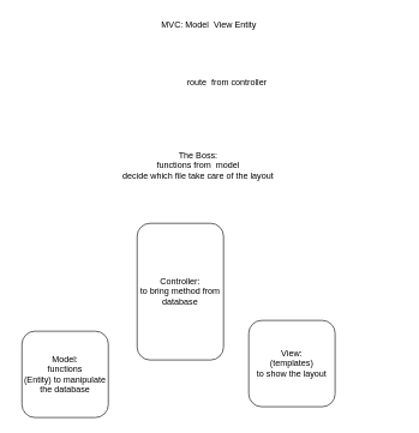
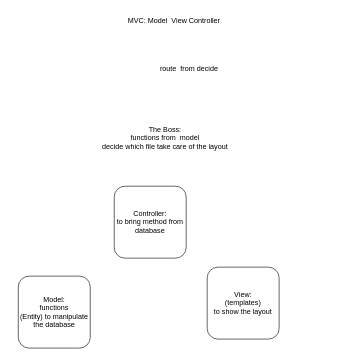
- <mxCell id="5" value="MVC: Model&amp;nbsp; View Entity" style="text;html=1;strokeColor=none;fillColor=none;align=center;verticalAlign=middle;whiteSpace=wrap;rounded=0;" vertex="1" parent="1"><mxGeometry x="20" y="20" width="540" height="30" as="geometry" /></mxCell>
+ <mxCell id="5" value="MVC: Model&amp;nbsp; View Controller" style="text;html=1;strokeColor=none;fillColor=none;align=center;verticalAlign=middle;whiteSpace=wrap;rounded=0;" vertex="1" parent="1"><mxGeometry x="20" y="20" width="540" height="30" as="geometry" /></mxCell>
- <mxCell id="7" value="route&amp;nbsp; from controller&lt;br&gt;" style="text;html=1;strokeColor=none;fillColor=none;align=center;verticalAlign=middle;whiteSpace=wrap;rounded=0;" vertex="1" parent="1"><mxGeometry x="100" y="100" width="430" height="30" as="geometry" /></mxCell>
+ <mxCell id="7" value="route&amp;nbsp; from decide&lt;br&gt;" style="text;html=1;strokeColor=none;fillColor=none;align=center;verticalAlign=middle;whiteSpace=wrap;rounded=0;" vertex="1" parent="1"><mxGeometry x="100" y="100" width="430" height="30" as="geometry" /></mxCell>
- <mxCell id="4" value="Controller:&lt;br&gt;to bring method from database" style="rounded=1;whiteSpace=wrap;html=1;" parent="1" vertex="1"><mxGeometry x="190" y="310" width="120" height="190" as="geometry" /></mxCell>
+ <mxCell id="4" value="Controller:&lt;br&gt;to bring method from database" style="rounded=1;whiteSpace=wrap;html=1;" parent="1" vertex="1"><mxGeometry x="190" y="310" width="120" height="120" as="geometry" /></mxCell>
